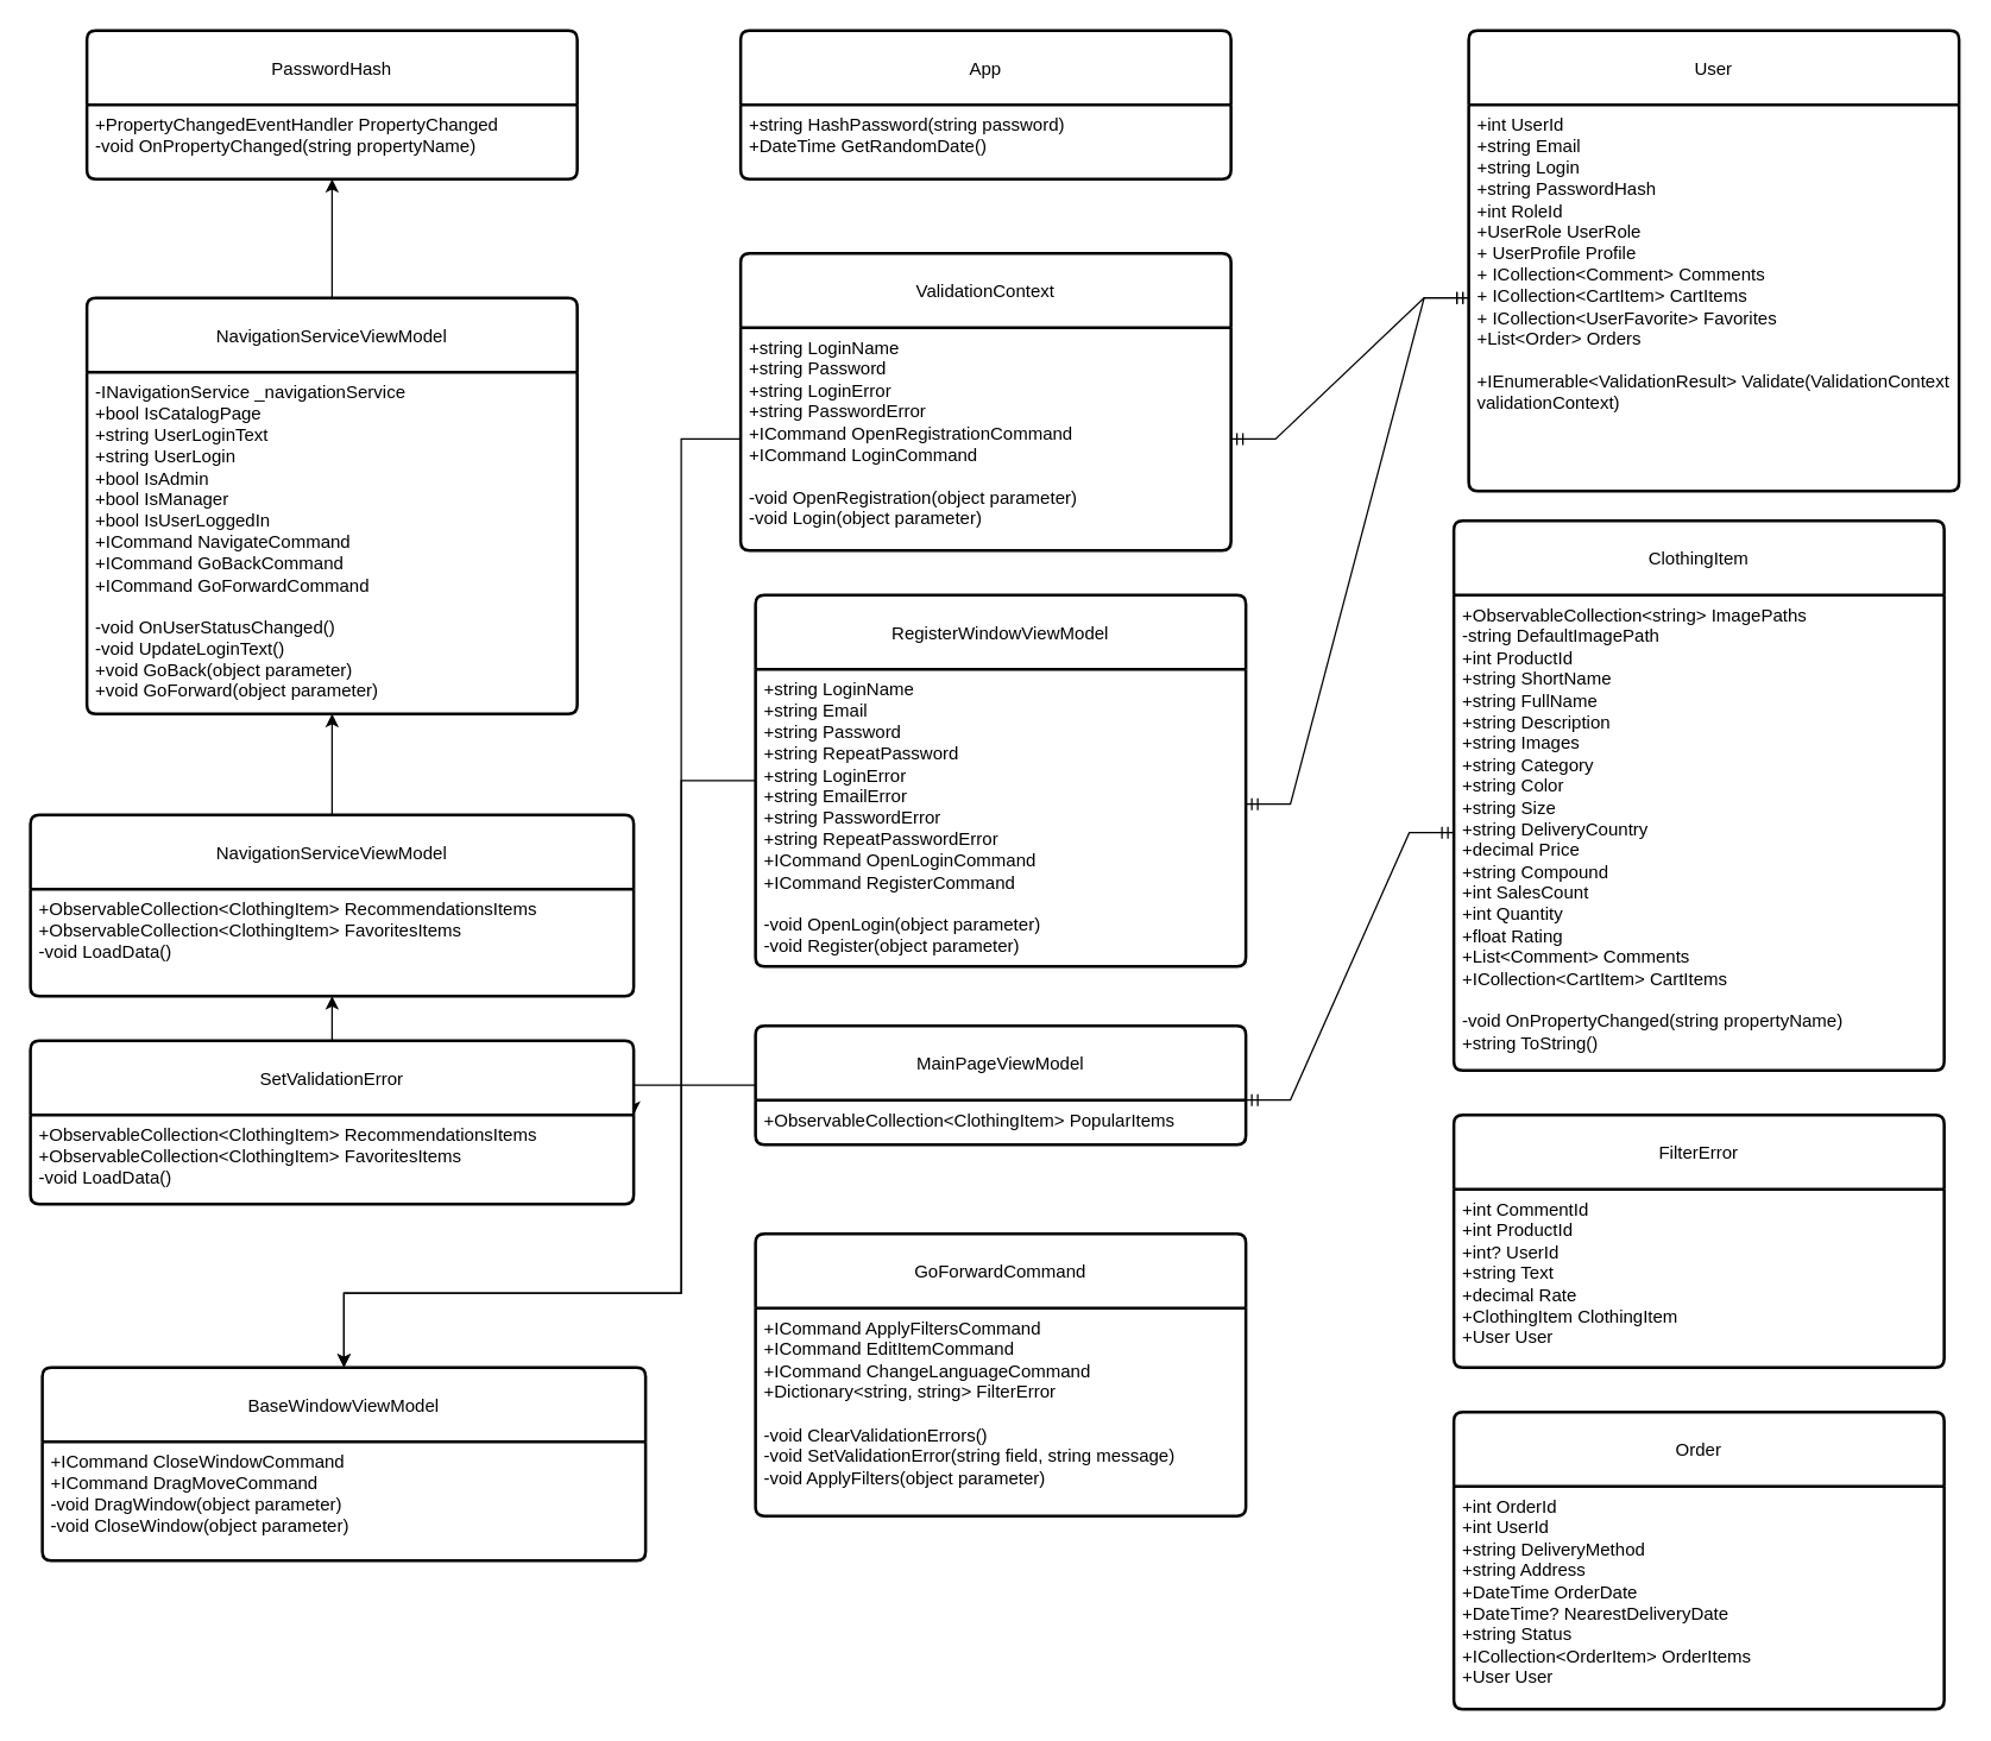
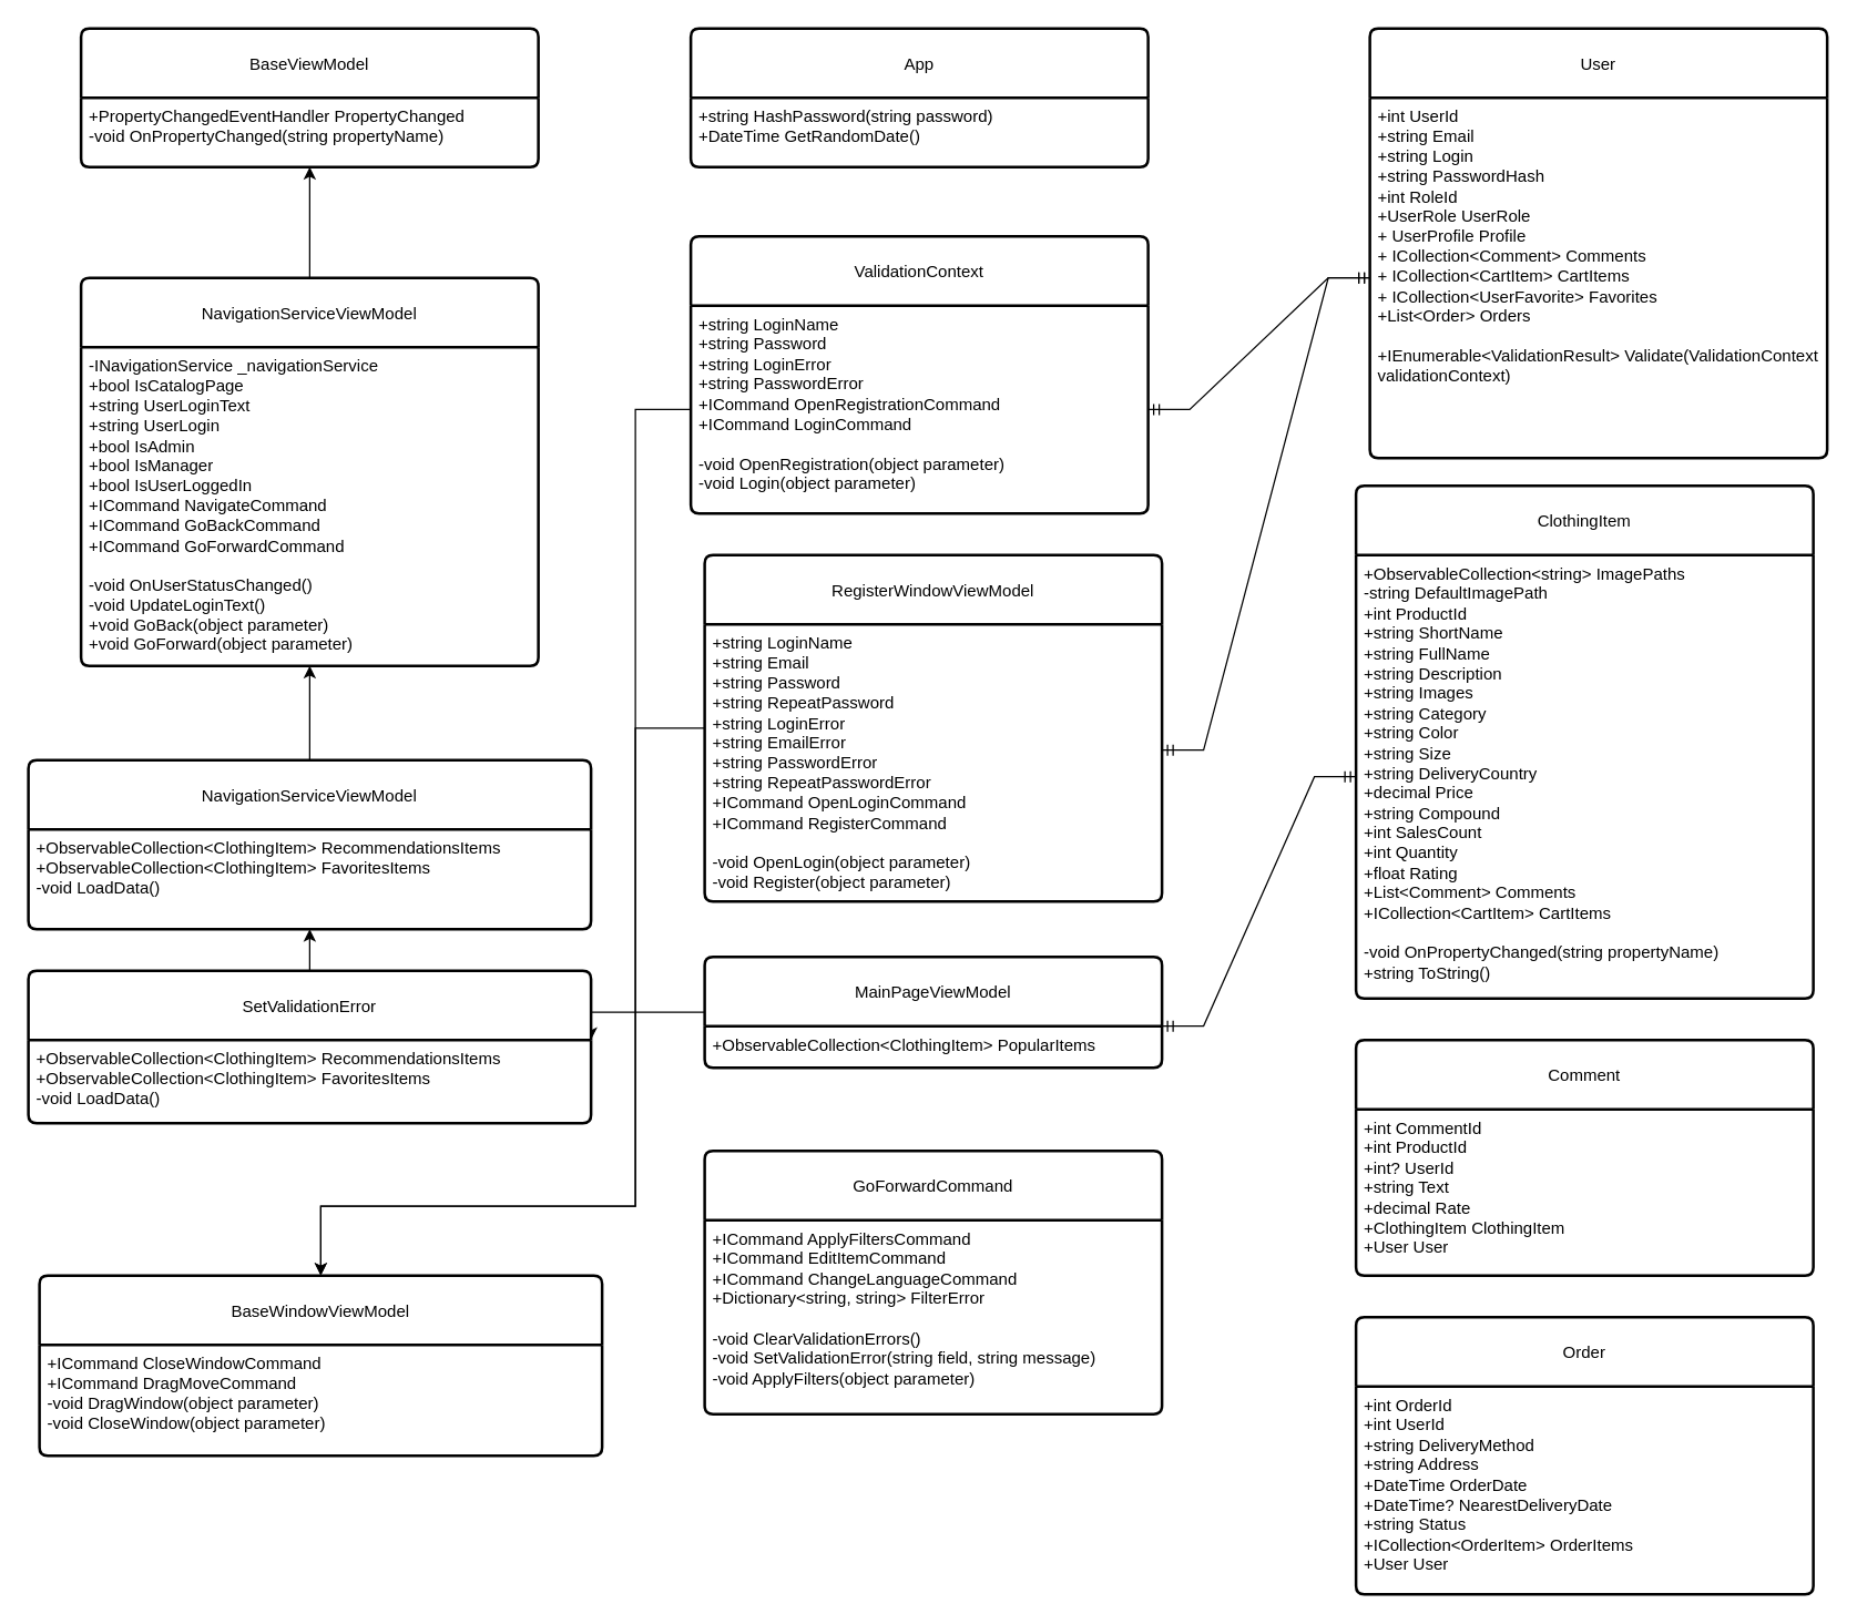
- <mxCell id="2" value="&lt;span style=&quot;font-size: 12px;&quot;&gt;PasswordHash&lt;/span&gt;" style="swimlane;childLayout=stackLayout;horizontal=1;startSize=50;horizontalStack=0;rounded=1;fontSize=14;fontStyle=0;strokeWidth=2;resizeParent=0;resizeLast=1;shadow=0;dashed=0;align=center;arcSize=4;whiteSpace=wrap;html=1;" vertex="1" parent="1"><mxGeometry x="58" y="20" width="330" height="100" as="geometry" /></mxCell>
+ <mxCell id="2" value="&lt;span style=&quot;font-size: 12px;&quot;&gt;BaseViewModel&lt;/span&gt;" style="swimlane;childLayout=stackLayout;horizontal=1;startSize=50;horizontalStack=0;rounded=1;fontSize=14;fontStyle=0;strokeWidth=2;resizeParent=0;resizeLast=1;shadow=0;dashed=0;align=center;arcSize=4;whiteSpace=wrap;html=1;" vertex="1" parent="1"><mxGeometry x="58" y="20" width="330" height="100" as="geometry" /></mxCell>
- <mxCell id="18" value="&lt;span style=&quot;font-size: 12px;&quot;&gt;FilterError&lt;/span&gt;" style="swimlane;childLayout=stackLayout;horizontal=1;startSize=50;horizontalStack=0;rounded=1;fontSize=14;fontStyle=0;strokeWidth=2;resizeParent=0;resizeLast=1;shadow=0;dashed=0;align=center;arcSize=4;whiteSpace=wrap;html=1;" vertex="1" parent="1"><mxGeometry x="978" y="750" width="330" height="170" as="geometry" /></mxCell>
+ <mxCell id="18" value="&lt;span style=&quot;font-size: 12px;&quot;&gt;Comment&lt;/span&gt;" style="swimlane;childLayout=stackLayout;horizontal=1;startSize=50;horizontalStack=0;rounded=1;fontSize=14;fontStyle=0;strokeWidth=2;resizeParent=0;resizeLast=1;shadow=0;dashed=0;align=center;arcSize=4;whiteSpace=wrap;html=1;" vertex="1" parent="1"><mxGeometry x="978" y="750" width="330" height="170" as="geometry" /></mxCell>
